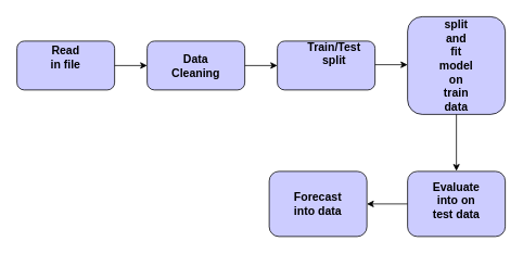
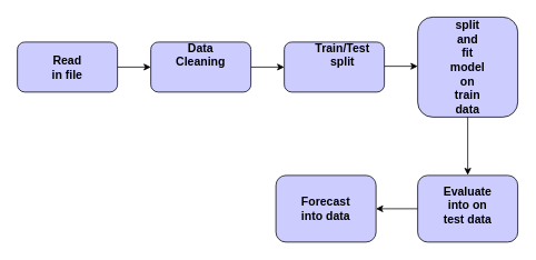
- <mxCell id="6" value="&lt;b&gt;&lt;font style=&quot;font-size: 14px&quot;&gt;Read in file&lt;/font&gt;&lt;/b&gt;" style="text;html=1;strokeColor=none;fillColor=none;align=center;verticalAlign=middle;whiteSpace=wrap;rounded=0;" parent="1" vertex="1"><mxGeometry x="60" y="60" width="40" height="20" as="geometry" /></mxCell>
+ <mxCell id="6" value="&lt;b&gt;&lt;font style=&quot;font-size: 14px&quot;&gt;Read in file&lt;/font&gt;&lt;/b&gt;" style="text;html=1;strokeColor=none;fillColor=none;align=center;verticalAlign=middle;whiteSpace=wrap;rounded=0;" parent="1" vertex="1"><mxGeometry x="60" y="70" width="40" height="20" as="geometry" /></mxCell>
- <mxCell id="8" value="&lt;b&gt;&lt;font style=&quot;font-size: 14px&quot;&gt;Data Cleaning&lt;/font&gt;&lt;/b&gt;" style="text;html=1;strokeColor=none;fillColor=none;align=center;verticalAlign=middle;whiteSpace=wrap;rounded=0;" parent="1" vertex="1"><mxGeometry x="220" y="70" width="40" height="20" as="geometry" /></mxCell>
+ <mxCell id="8" value="&lt;b&gt;&lt;font style=&quot;font-size: 14px&quot;&gt;Data Cleaning&lt;/font&gt;&lt;/b&gt;" style="text;html=1;strokeColor=none;fillColor=none;align=center;verticalAlign=middle;whiteSpace=wrap;rounded=0;" parent="1" vertex="1"><mxGeometry x="220" y="55" width="40" height="20" as="geometry" /></mxCell>
